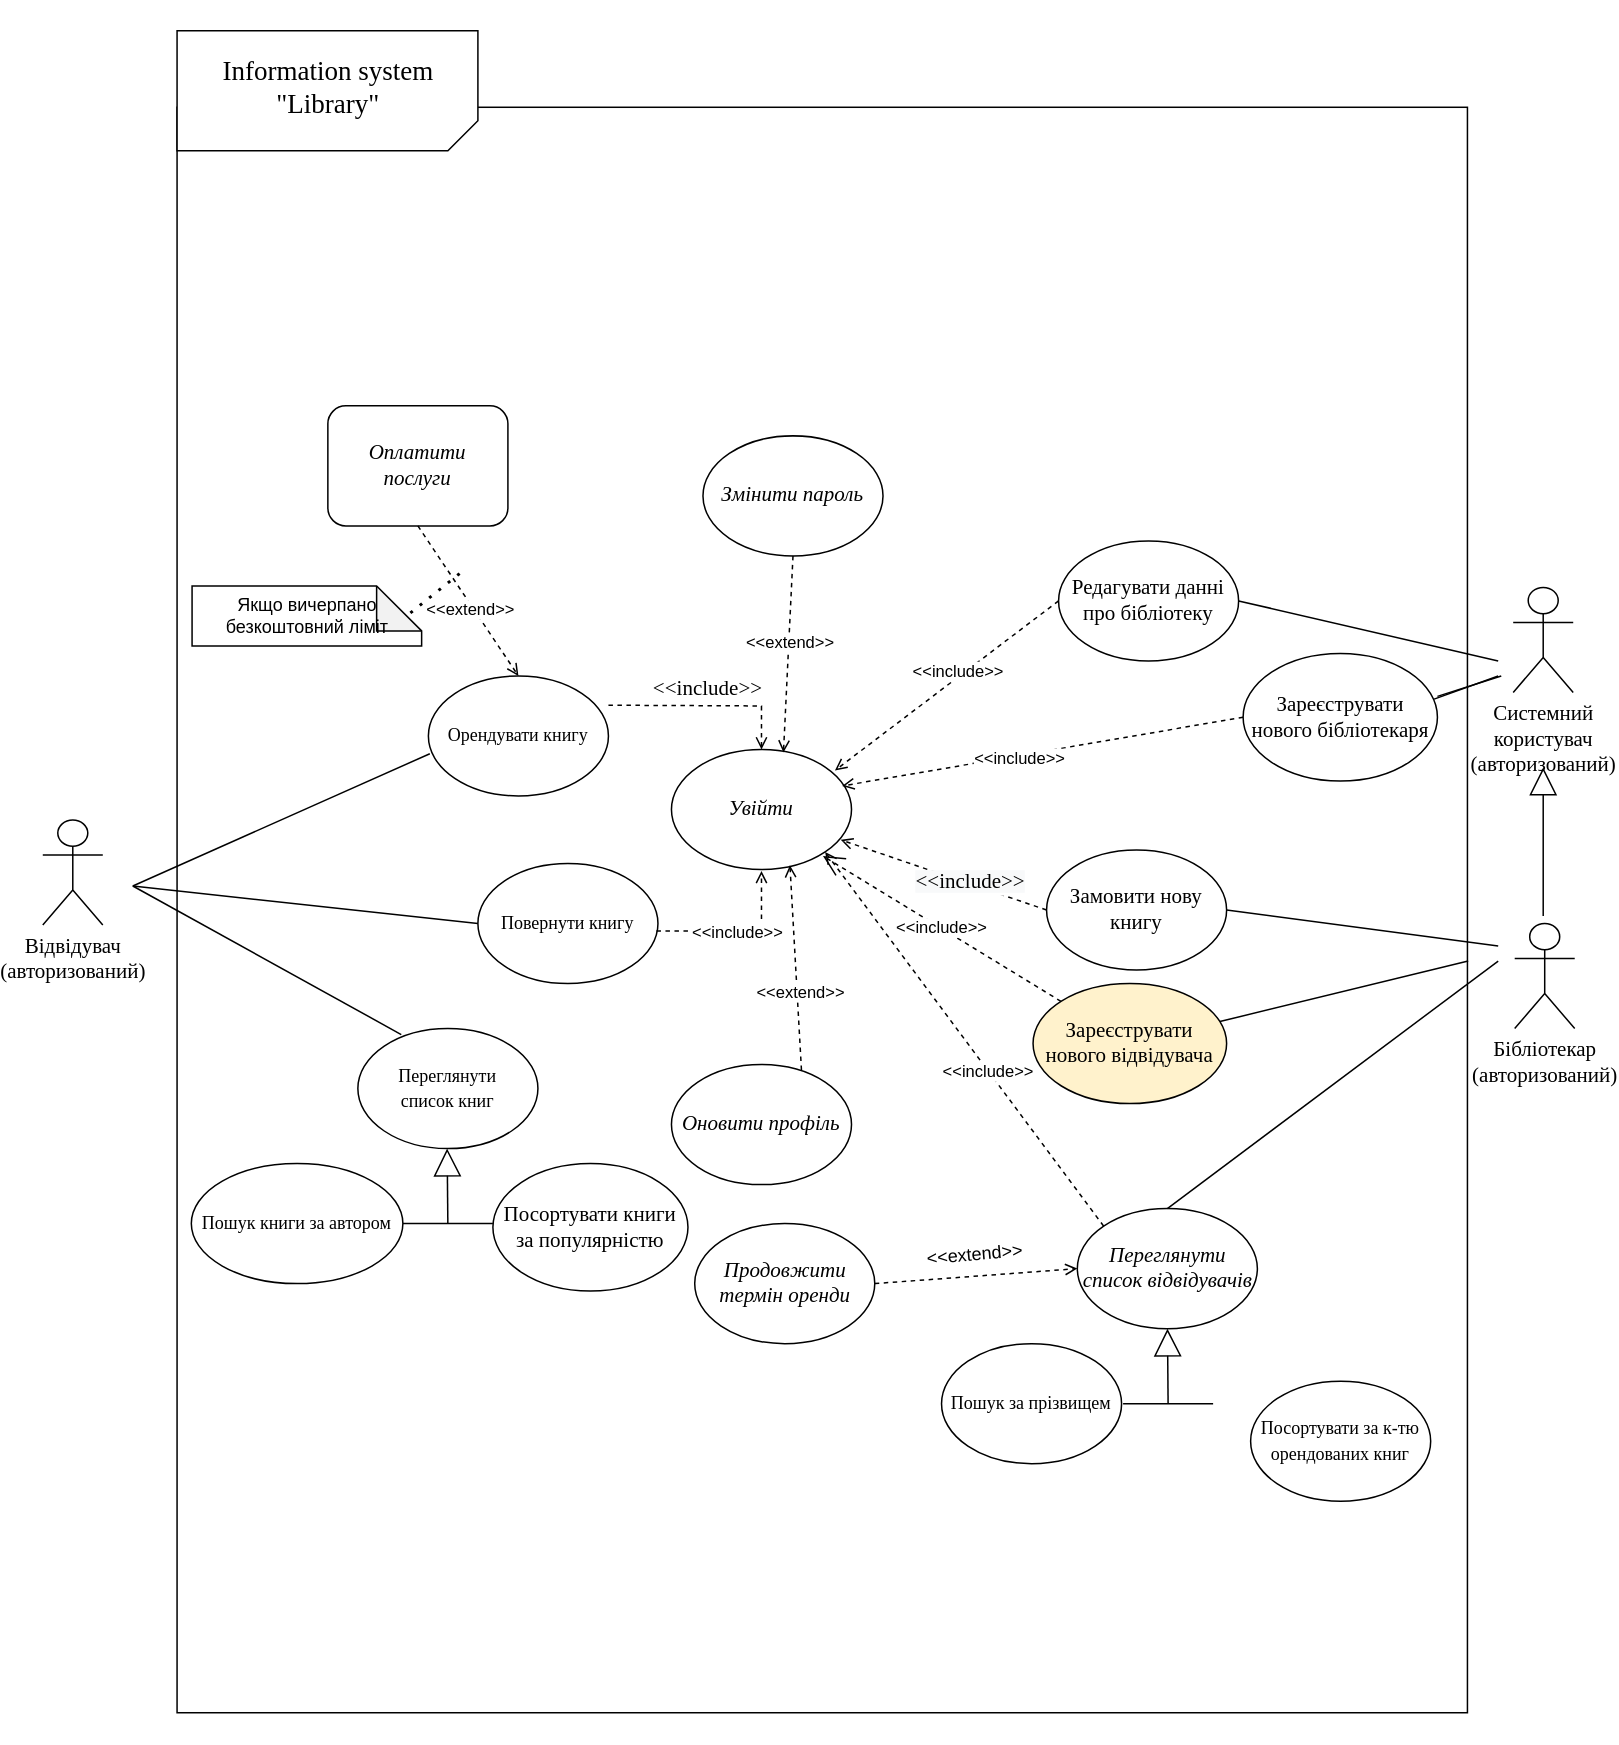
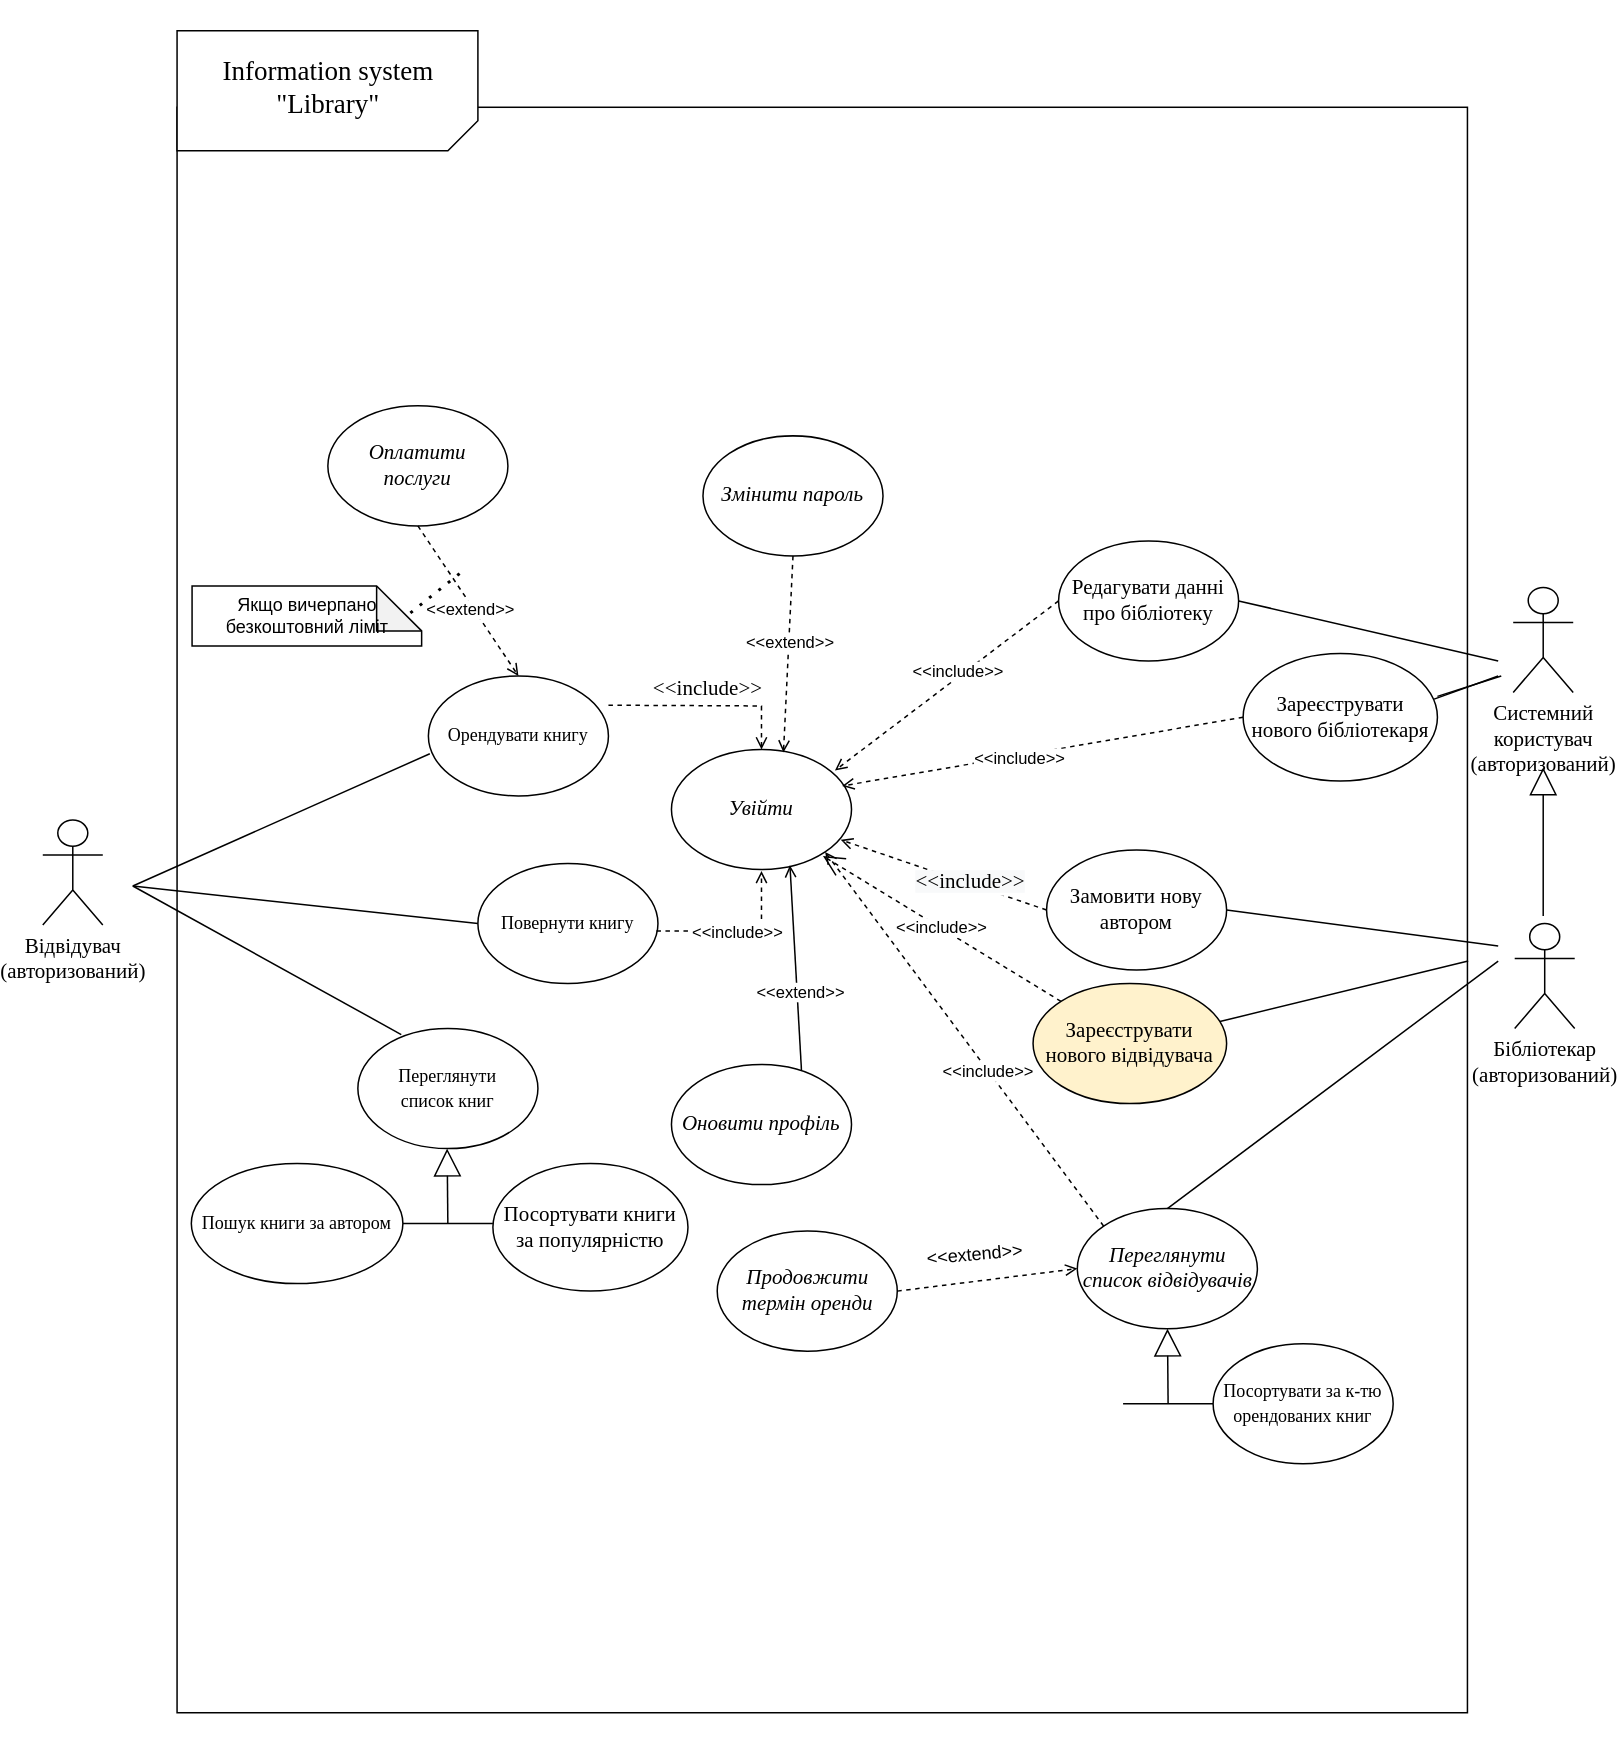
- <mxCell id="11" value="&lt;i&gt;Оплатити &lt;br&gt;послуги&lt;/i&gt;" style="whiteSpace=wrap;html=1;fontFamily=Times New Roman;fontSize=14;rounded=1;" vertex="1" parent="1"><mxGeometry x="210" y="270" width="120" height="80" as="geometry" /></mxCell>
+ <mxCell id="11" value="&lt;i&gt;Оплатити &lt;br&gt;послуги&lt;/i&gt;" style="ellipse;whiteSpace=wrap;html=1;fontFamily=Times New Roman;fontSize=14;" vertex="1" parent="1"><mxGeometry x="210" y="270" width="120" height="80" as="geometry" /></mxCell>
- <mxCell id="44" value="Замовити нову книгу" style="ellipse;whiteSpace=wrap;html=1;fontFamily=Times New Roman;fontSize=14;" vertex="1" parent="1"><mxGeometry x="689" y="566" width="120" height="80" as="geometry" /></mxCell>
+ <mxCell id="44" value="Замовити нову автором" style="ellipse;whiteSpace=wrap;html=1;fontFamily=Times New Roman;fontSize=14;" vertex="1" parent="1"><mxGeometry x="689" y="566" width="120" height="80" as="geometry" /></mxCell>
- <mxCell id="53" value="" style="html=1;verticalAlign=bottom;labelBackgroundColor=none;endArrow=open;endFill=0;dashed=1;rounded=0;fontFamily=Times New Roman;fontSize=14;fontColor=default;entryX=0.658;entryY=0.964;entryDx=0;entryDy=0;entryPerimeter=0;exitX=0.722;exitY=0.045;exitDx=0;exitDy=0;exitPerimeter=0;" edge="1" parent="1" source="52" target="9"><mxGeometry x="-0.163" y="9" width="160" relative="1" as="geometry"><mxPoint x="760" y="440" as="sourcePoint" /><mxPoint x="553.08" y="664.36" as="targetPoint" /><mxPoint as="offset" /></mxGeometry></mxCell>
+ <mxCell id="53" value="" style="html=1;verticalAlign=bottom;labelBackgroundColor=none;endArrow=open;endFill=0;dashed=0;rounded=0;fontFamily=Times New Roman;fontSize=14;fontColor=default;entryX=0.658;entryY=0.964;entryDx=0;entryDy=0;entryPerimeter=0;exitX=0.722;exitY=0.045;exitDx=0;exitDy=0;exitPerimeter=0;" edge="1" parent="1" source="52" target="9"><mxGeometry x="-0.163" y="9" width="160" relative="1" as="geometry"><mxPoint x="760" y="440" as="sourcePoint" /><mxPoint x="553.08" y="664.36" as="targetPoint" /><mxPoint as="offset" /></mxGeometry></mxCell>
- <mxCell id="13" value="&lt;i&gt;Продовжити термін оренди&lt;/i&gt;" style="ellipse;whiteSpace=wrap;html=1;fontFamily=Times New Roman;fontSize=14;" vertex="1" parent="1"><mxGeometry x="454.5" y="815" width="120" height="80" as="geometry" /></mxCell>
+ <mxCell id="13" value="&lt;i&gt;Продовжити термін оренди&lt;/i&gt;" style="ellipse;whiteSpace=wrap;html=1;fontFamily=Times New Roman;fontSize=14;" vertex="1" parent="1"><mxGeometry x="469.5" y="820" width="120" height="80" as="geometry" /></mxCell>
- <mxCell id="18" value="&lt;span style=&quot;font-size: 12px;&quot;&gt;Пошук за прізвищем&lt;/span&gt;" style="ellipse;whiteSpace=wrap;html=1;fontFamily=Times New Roman;fontSize=14;" vertex="1" parent="1"><mxGeometry x="619" y="895" width="120" height="80" as="geometry" /></mxCell>
- <mxCell id="19" value="&lt;span style=&quot;font-size: 12px;&quot;&gt;Посортувати за к-тю орендованих книг&lt;/span&gt;" style="ellipse;whiteSpace=wrap;html=1;fontFamily=Times New Roman;fontSize=14;" vertex="1" parent="1"><mxGeometry x="825" y="920" width="120" height="80" as="geometry" /></mxCell>
+ <mxCell id="19" value="&lt;span style=&quot;font-size: 12px;&quot;&gt;Посортувати за к-тю орендованих книг&lt;/span&gt;" style="ellipse;whiteSpace=wrap;html=1;fontFamily=Times New Roman;fontSize=14;" vertex="1" parent="1"><mxGeometry x="800" y="895" width="120" height="80" as="geometry" /></mxCell>
